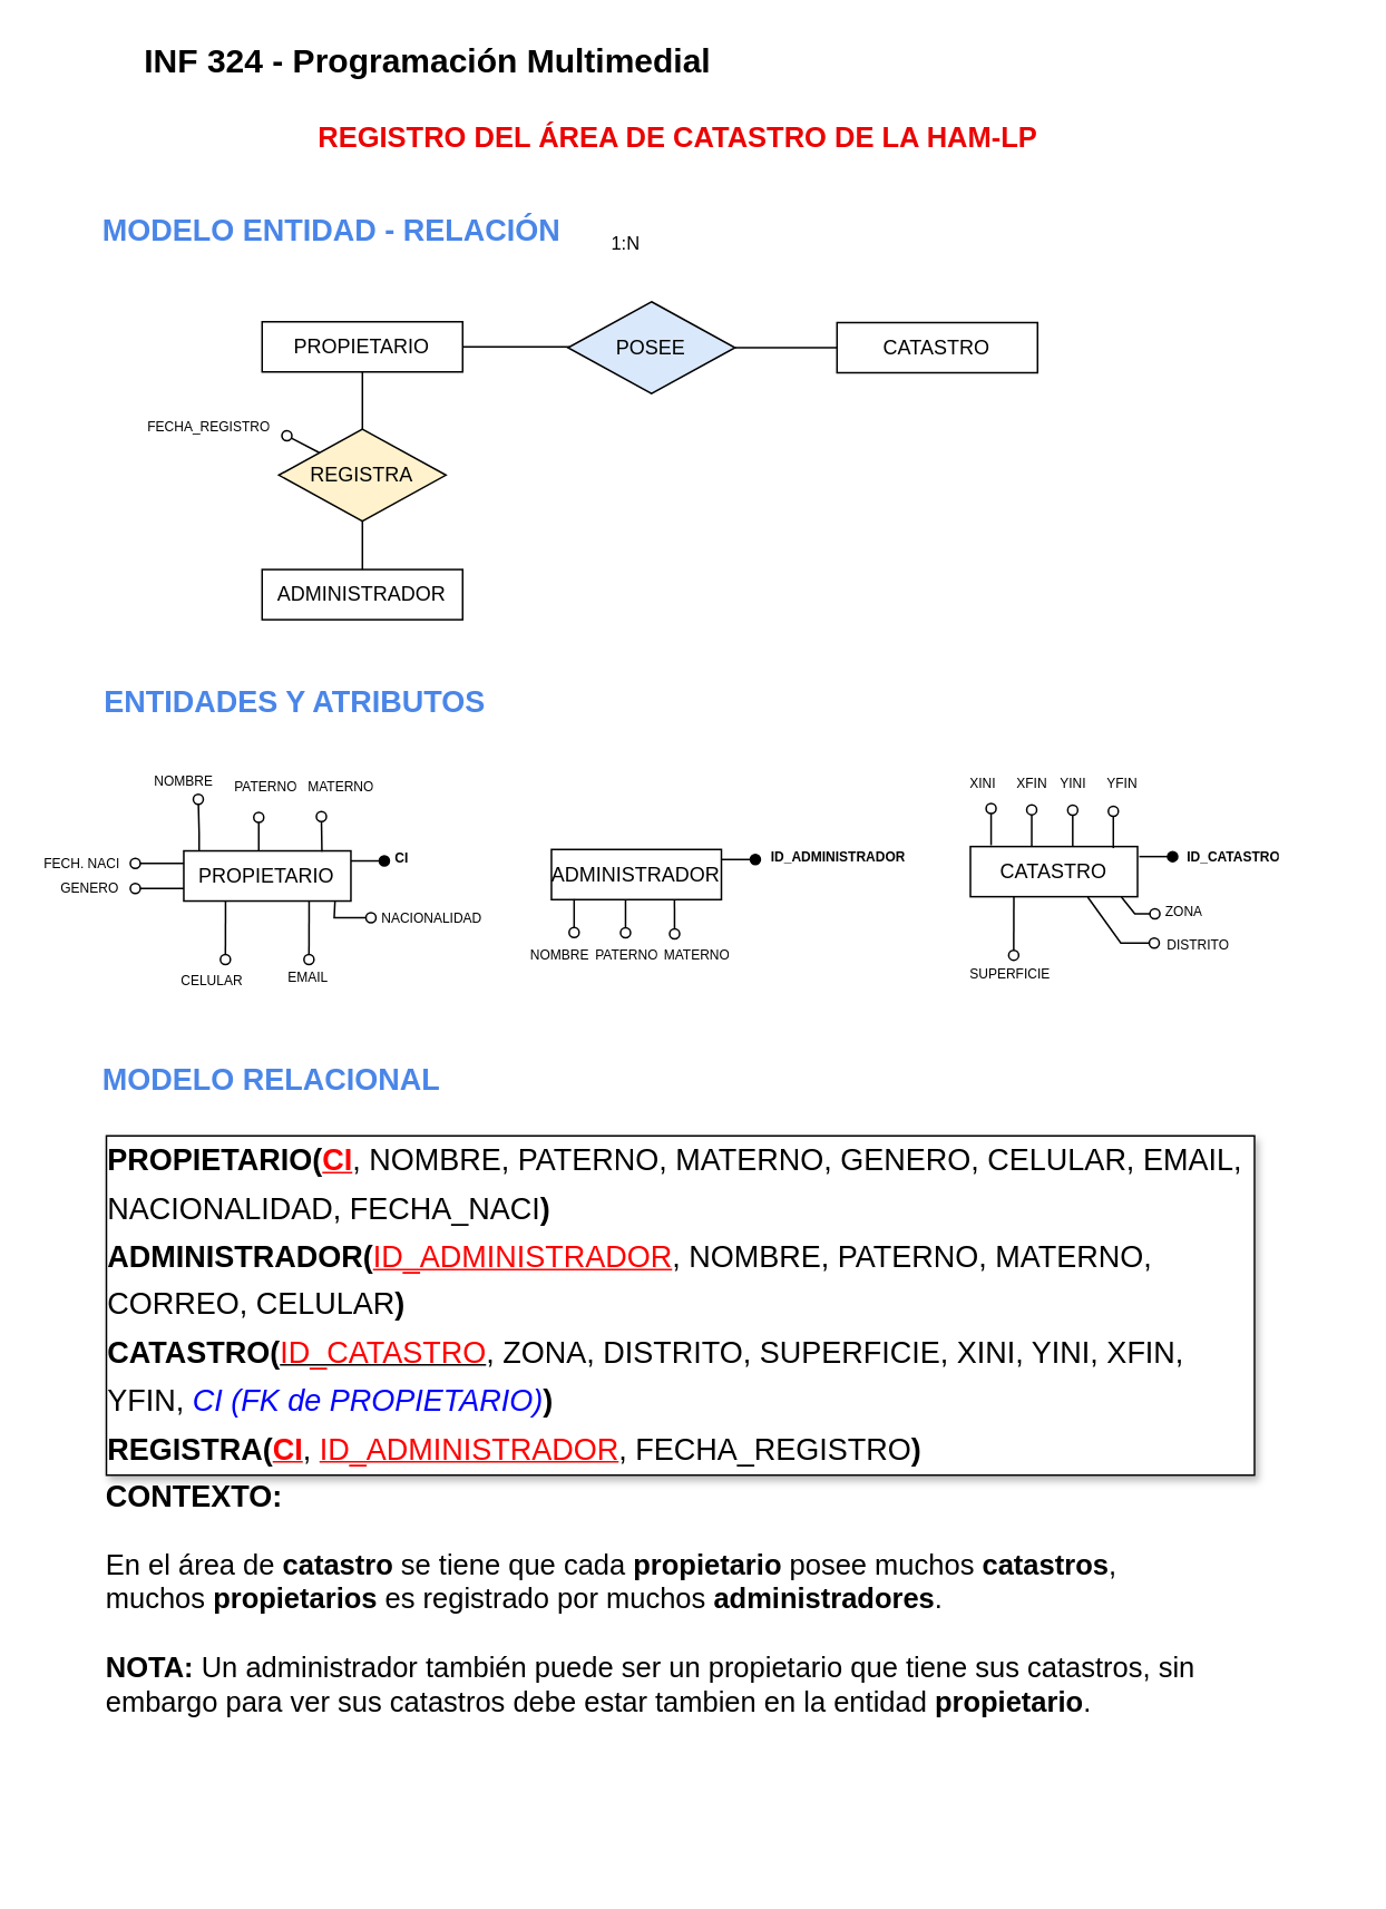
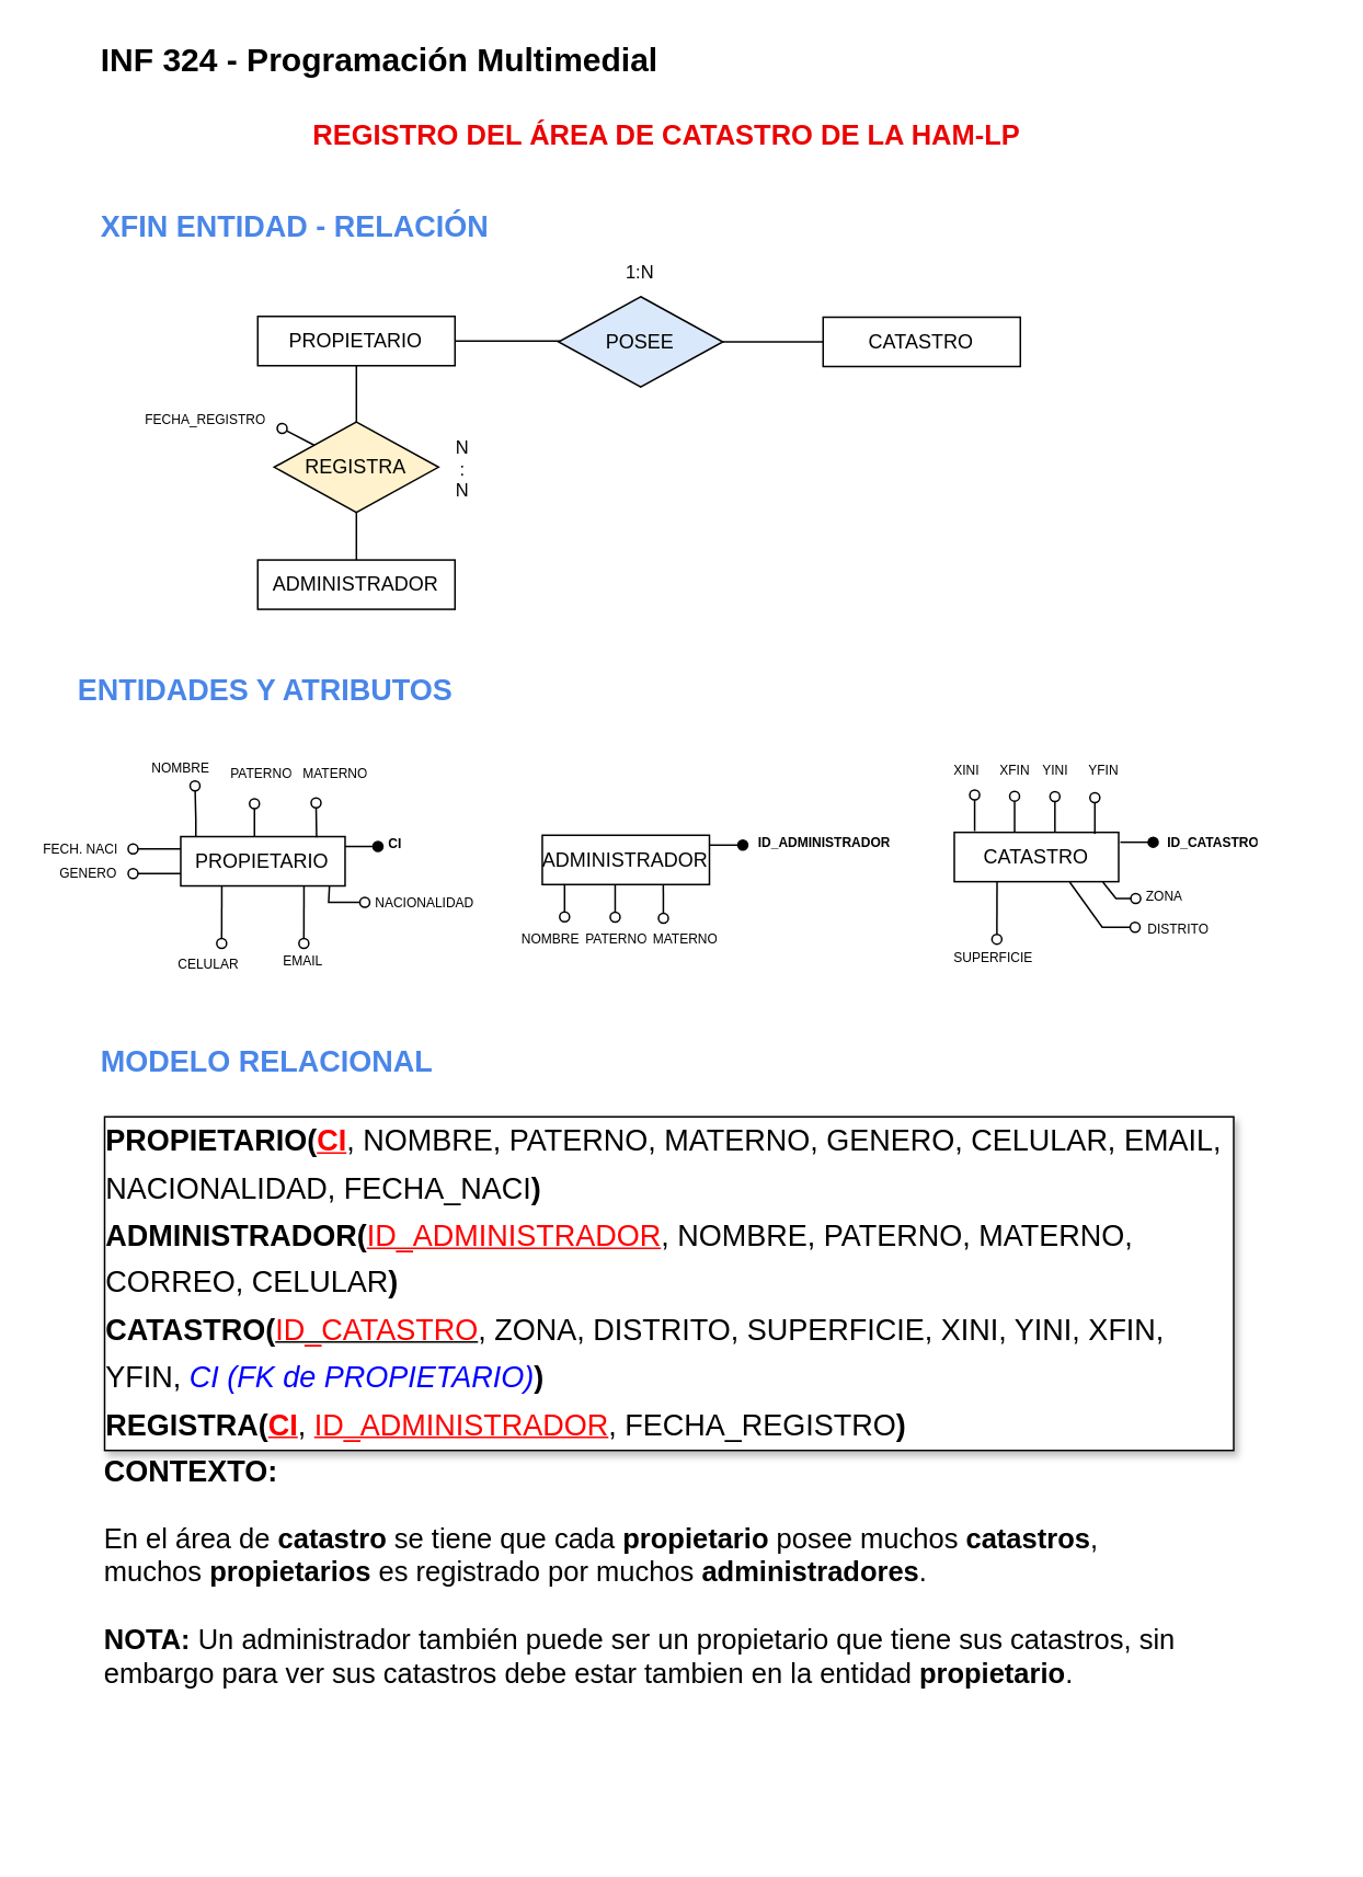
- <mxCell id="11" value="&lt;b style=&quot;font-size: 20px;&quot;&gt;INF 324 - Programación Multimedial&lt;/b&gt;" style="text;html=1;align=left;verticalAlign=middle;whiteSpace=wrap;rounded=0;fontFamily=Helvetica;fontSize=20;fontColor=default;labelBackgroundColor=default;" parent="1" vertex="1"><mxGeometry x="84" y="20" width="482" height="30" as="geometry" /></mxCell>
+ <mxCell id="11" value="&lt;b style=&quot;font-size: 20px;&quot;&gt;INF 324 - Programación Multimedial&lt;/b&gt;" style="text;html=1;align=left;verticalAlign=middle;whiteSpace=wrap;rounded=0;fontFamily=Helvetica;fontSize=20;fontColor=default;labelBackgroundColor=default;" parent="1" vertex="1"><mxGeometry x="59" y="20" width="482" height="30" as="geometry" /></mxCell>
- <mxCell id="12" value="&lt;span id=&quot;docs-internal-guid-34076a3c-7fff-a662-fe97-56b5e14cc904&quot; style=&quot;font-size: 18px;&quot;&gt;&lt;p style=&quot;font-weight: normal; line-height: 1.38; margin-top: 0pt; margin-bottom: 0pt; font-size: 18px;&quot; dir=&quot;ltr&quot;&gt;&lt;span style=&quot;font-family: Arial, sans-serif; color: rgb(74, 134, 232); background-color: transparent; font-weight: 700; font-style: normal; font-variant: normal; text-decoration: none; vertical-align: baseline; white-space: pre-wrap; font-size: 18px;&quot;&gt;MODELO ENTIDAD - RELACIÓN&lt;/span&gt;&lt;/p&gt;&lt;/span&gt;" style="text;html=1;align=left;verticalAlign=middle;whiteSpace=wrap;rounded=0;fontFamily=Helvetica;fontSize=18;fontColor=default;labelBackgroundColor=default;" parent="1" vertex="1"><mxGeometry x="59" y="123" width="280" height="30" as="geometry" /></mxCell>
+ <mxCell id="12" value="&lt;span id=&quot;docs-internal-guid-34076a3c-7fff-a662-fe97-56b5e14cc904&quot; style=&quot;font-size: 18px;&quot;&gt;&lt;p style=&quot;font-weight: normal; line-height: 1.38; margin-top: 0pt; margin-bottom: 0pt; font-size: 18px;&quot; dir=&quot;ltr&quot;&gt;&lt;span style=&quot;font-family: Arial, sans-serif; color: rgb(74, 134, 232); background-color: transparent; font-weight: 700; font-style: normal; font-variant: normal; text-decoration: none; vertical-align: baseline; white-space: pre-wrap; font-size: 18px;&quot;&gt;XFIN ENTIDAD - RELACIÓN&lt;/span&gt;&lt;/p&gt;&lt;/span&gt;" style="text;html=1;align=left;verticalAlign=middle;whiteSpace=wrap;rounded=0;fontFamily=Helvetica;fontSize=18;fontColor=default;labelBackgroundColor=default;" parent="1" vertex="1"><mxGeometry x="59" y="123" width="280" height="30" as="geometry" /></mxCell>
- <mxCell id="5" value="1:N" style="text;html=1;align=center;verticalAlign=middle;whiteSpace=wrap;rounded=0;fontFamily=Helvetica;fontSize=11;fontColor=default;labelBackgroundColor=default;" parent="1" vertex="1"><mxGeometry x="359.18" y="130" width="30" height="30" as="geometry" /></mxCell>
+ <mxCell id="5" value="1:N" style="text;html=1;align=center;verticalAlign=middle;whiteSpace=wrap;rounded=0;fontFamily=Helvetica;fontSize=11;fontColor=default;labelBackgroundColor=default;" parent="1" vertex="1"><mxGeometry x="374.18" y="150" width="30" height="30" as="geometry" /></mxCell>
+ <mxCell id="10" value="&lt;div&gt;N&lt;/div&gt;&lt;div&gt;:&lt;/div&gt;&lt;div&gt;N&lt;/div&gt;" style="text;html=1;align=center;verticalAlign=middle;whiteSpace=wrap;rounded=0;fontFamily=Helvetica;fontSize=11;fontColor=default;labelBackgroundColor=default;" parent="1" vertex="1"><mxGeometry x="266.18" y="270.22" width="30" height="30.5" as="geometry" /></mxCell>
- <mxCell id="40" value="&lt;span id=&quot;docs-internal-guid-34076a3c-7fff-a662-fe97-56b5e14cc904&quot; style=&quot;font-size: 18px;&quot;&gt;&lt;p style=&quot;font-weight: normal; line-height: 1.38; margin-top: 0pt; margin-bottom: 0pt; font-size: 18px;&quot; dir=&quot;ltr&quot;&gt;&lt;span style=&quot;font-family: Arial, sans-serif; color: rgb(74, 134, 232); background-color: transparent; font-weight: 700; font-style: normal; font-variant: normal; text-decoration: none; vertical-align: baseline; white-space: pre-wrap; font-size: 18px;&quot;&gt;ENTIDADES Y ATRIBUTOS&lt;/span&gt;&lt;/p&gt;&lt;/span&gt;" style="text;html=1;align=left;verticalAlign=middle;whiteSpace=wrap;rounded=0;fontFamily=Helvetica;fontSize=18;fontColor=default;labelBackgroundColor=default;" parent="1" vertex="1"><mxGeometry x="60" y="404.61" width="280" height="30" as="geometry" /></mxCell>
+ <mxCell id="40" value="&lt;span id=&quot;docs-internal-guid-34076a3c-7fff-a662-fe97-56b5e14cc904&quot; style=&quot;font-size: 18px;&quot;&gt;&lt;p style=&quot;font-weight: normal; line-height: 1.38; margin-top: 0pt; margin-bottom: 0pt; font-size: 18px;&quot; dir=&quot;ltr&quot;&gt;&lt;span style=&quot;font-family: Arial, sans-serif; color: rgb(74, 134, 232); background-color: transparent; font-weight: 700; font-style: normal; font-variant: normal; text-decoration: none; vertical-align: baseline; white-space: pre-wrap; font-size: 18px;&quot;&gt;ENTIDADES Y ATRIBUTOS&lt;/span&gt;&lt;/p&gt;&lt;/span&gt;" style="text;html=1;align=left;verticalAlign=middle;whiteSpace=wrap;rounded=0;fontFamily=Helvetica;fontSize=18;fontColor=default;labelBackgroundColor=default;" parent="1" vertex="1"><mxGeometry x="45" y="404.61" width="280" height="30" as="geometry" /></mxCell>
